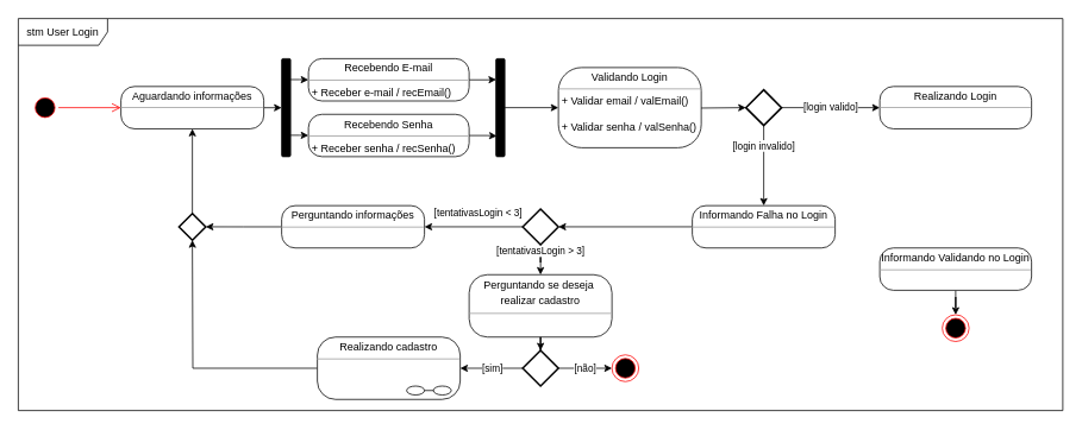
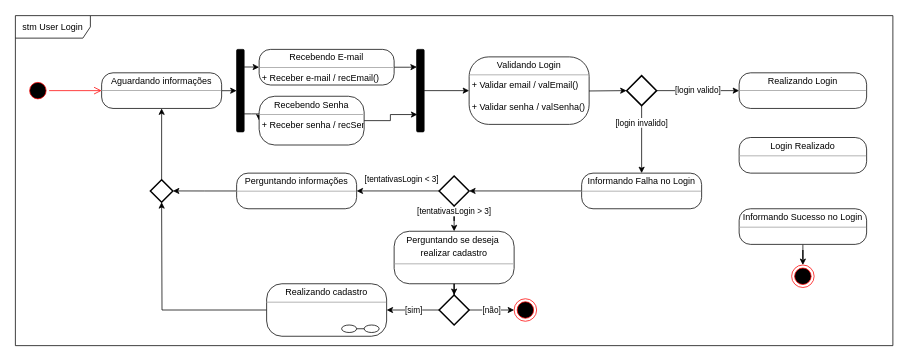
- <mxCell id="42" value="&lt;p style=&quot;margin:0px;margin-top:4px;text-align:center;&quot;&gt;Recebendo Senha&lt;/p&gt;&lt;hr size=&quot;1&quot;&gt;&lt;p style=&quot;margin:0px;margin-left:4px;&quot;&gt;+ Receber senha / recSenha()&lt;/p&gt;" style="verticalAlign=top;align=left;overflow=fill;fontSize=12;fontFamily=Helvetica;html=1;rounded=1;arcSize=32;" vertex="1" parent="1"><mxGeometry x="345" y="127.5" width="180" height="47.5" as="geometry" /></mxCell>
+ <mxCell id="42" value="&lt;p style=&quot;margin:0px;margin-top:4px;text-align:center;&quot;&gt;Recebendo Senha&lt;/p&gt;&lt;hr size=&quot;1&quot;&gt;&lt;p style=&quot;margin:0px;margin-left:4px;&quot;&gt;+ Receber senha / recSenha()&lt;/p&gt;" style="verticalAlign=top;align=left;overflow=fill;fontSize=12;fontFamily=Helvetica;html=1;rounded=1;arcSize=32;" vertex="1" parent="1"><mxGeometry x="345" y="127.5" width="140" height="65" as="geometry" /></mxCell>
+ <mxCell id="45" value="&lt;p style=&quot;margin:0px;margin-top:4px;text-align:center;&quot;&gt;Login Realizado&lt;/p&gt;&lt;hr size=&quot;1&quot;&gt;&lt;p style=&quot;margin:0px;margin-left:4px;&quot;&gt;&lt;br&gt;&lt;/p&gt;" style="verticalAlign=top;align=left;overflow=fill;fontSize=12;fontFamily=Helvetica;html=1;rounded=1;arcSize=32;" vertex="1" parent="1"><mxGeometry x="985" y="182.5" width="170" height="47.5" as="geometry" /></mxCell>
- <mxCell id="30" value="&lt;p style=&quot;margin:0px;margin-top:4px;text-align:center;&quot;&gt;Informando Validando no Login&lt;/p&gt;&lt;hr size=&quot;1&quot;&gt;&lt;p style=&quot;margin:0px;margin-left:4px;&quot;&gt;&lt;br&gt;&lt;/p&gt;" style="verticalAlign=top;align=left;overflow=fill;fontSize=12;fontFamily=Helvetica;html=1;rounded=1;arcSize=32;" vertex="1" parent="1"><mxGeometry x="985" y="277.5" width="170" height="47.5" as="geometry" /></mxCell>
+ <mxCell id="30" value="&lt;p style=&quot;margin:0px;margin-top:4px;text-align:center;&quot;&gt;Informando Sucesso no Login&lt;/p&gt;&lt;hr size=&quot;1&quot;&gt;&lt;p style=&quot;margin:0px;margin-left:4px;&quot;&gt;&lt;br&gt;&lt;/p&gt;" style="verticalAlign=top;align=left;overflow=fill;fontSize=12;fontFamily=Helvetica;html=1;rounded=1;arcSize=32;" vertex="1" parent="1"><mxGeometry x="985" y="277.5" width="170" height="47.5" as="geometry" /></mxCell>
